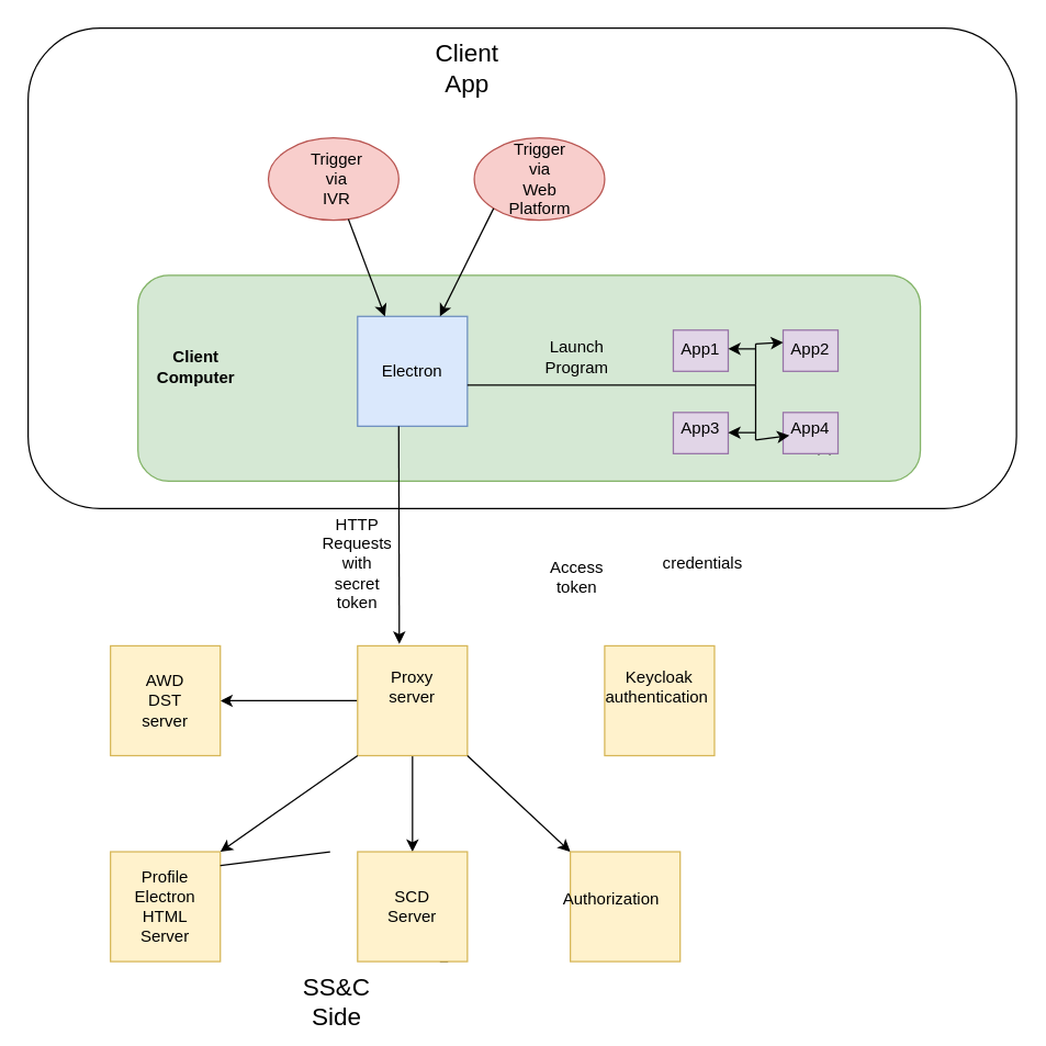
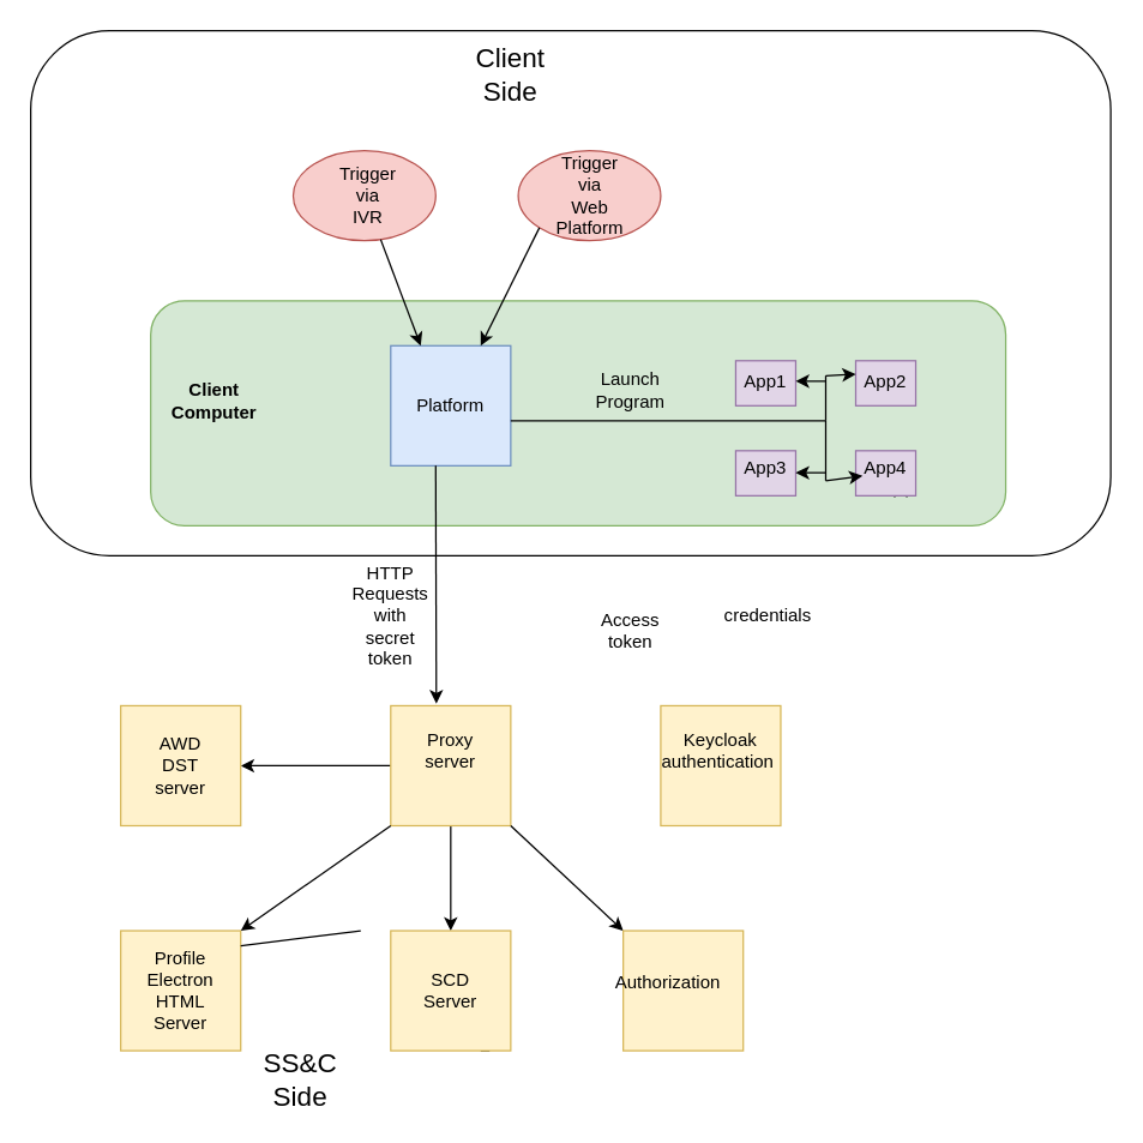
- <mxCell id="24" value="Client App" style="text;html=1;strokeColor=none;fillColor=none;align=center;verticalAlign=middle;whiteSpace=wrap;rounded=0;fontSize=18;" parent="1" vertex="1"><mxGeometry x="320" y="40" width="40" height="20" as="geometry" /></mxCell>
+ <mxCell id="24" value="Client Side" style="text;html=1;strokeColor=none;fillColor=none;align=center;verticalAlign=middle;whiteSpace=wrap;rounded=0;fontSize=18;" parent="1" vertex="1"><mxGeometry x="320" y="40" width="40" height="20" as="geometry" /></mxCell>
- <mxCell id="8" value="Electron" style="text;html=1;strokeColor=none;fillColor=none;align=center;verticalAlign=middle;whiteSpace=wrap;rounded=0;" parent="1" vertex="1"><mxGeometry x="280" y="260" width="40" height="20" as="geometry" /></mxCell>
+ <mxCell id="8" value="Platform" style="text;html=1;strokeColor=none;fillColor=none;align=center;verticalAlign=middle;whiteSpace=wrap;rounded=0;" parent="1" vertex="1"><mxGeometry x="280" y="260" width="40" height="20" as="geometry" /></mxCell>
- <mxCell id="40" value="SS&amp;amp;C&lt;br&gt;Side" style="text;html=1;strokeColor=none;fillColor=none;align=center;verticalAlign=middle;whiteSpace=wrap;rounded=0;fontSize=18;" vertex="1" parent="1"><mxGeometry x="225" y="720" width="40" height="20" as="geometry" /></mxCell>
+ <mxCell id="40" value="SS&amp;amp;C&lt;br&gt;Side" style="text;html=1;strokeColor=none;fillColor=none;align=center;verticalAlign=middle;whiteSpace=wrap;rounded=0;fontSize=18;" vertex="1" parent="1"><mxGeometry x="180" y="710" width="40" height="20" as="geometry" /></mxCell>
